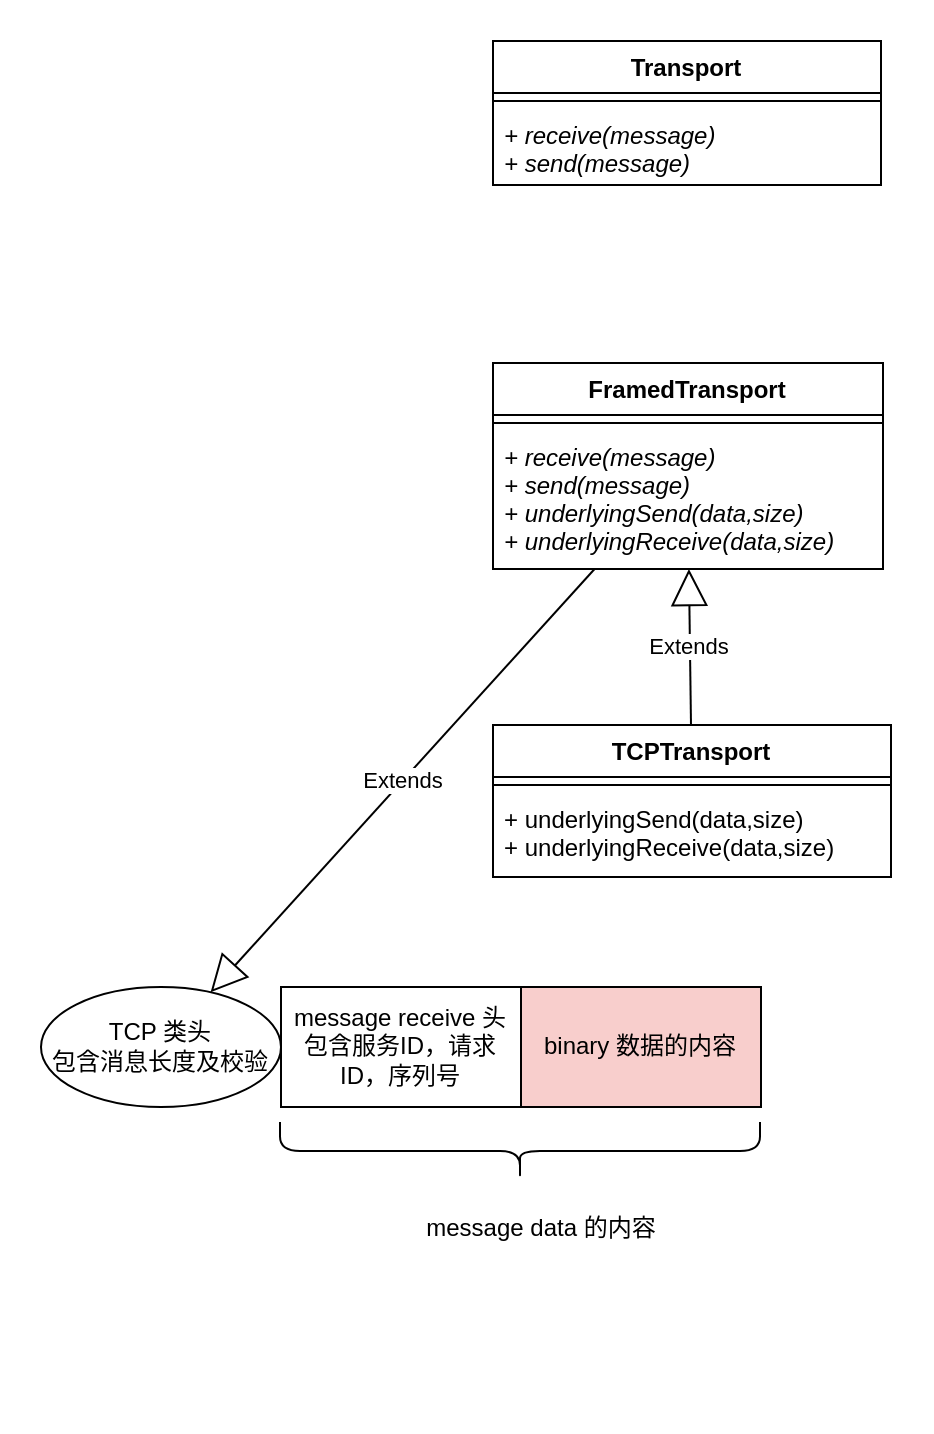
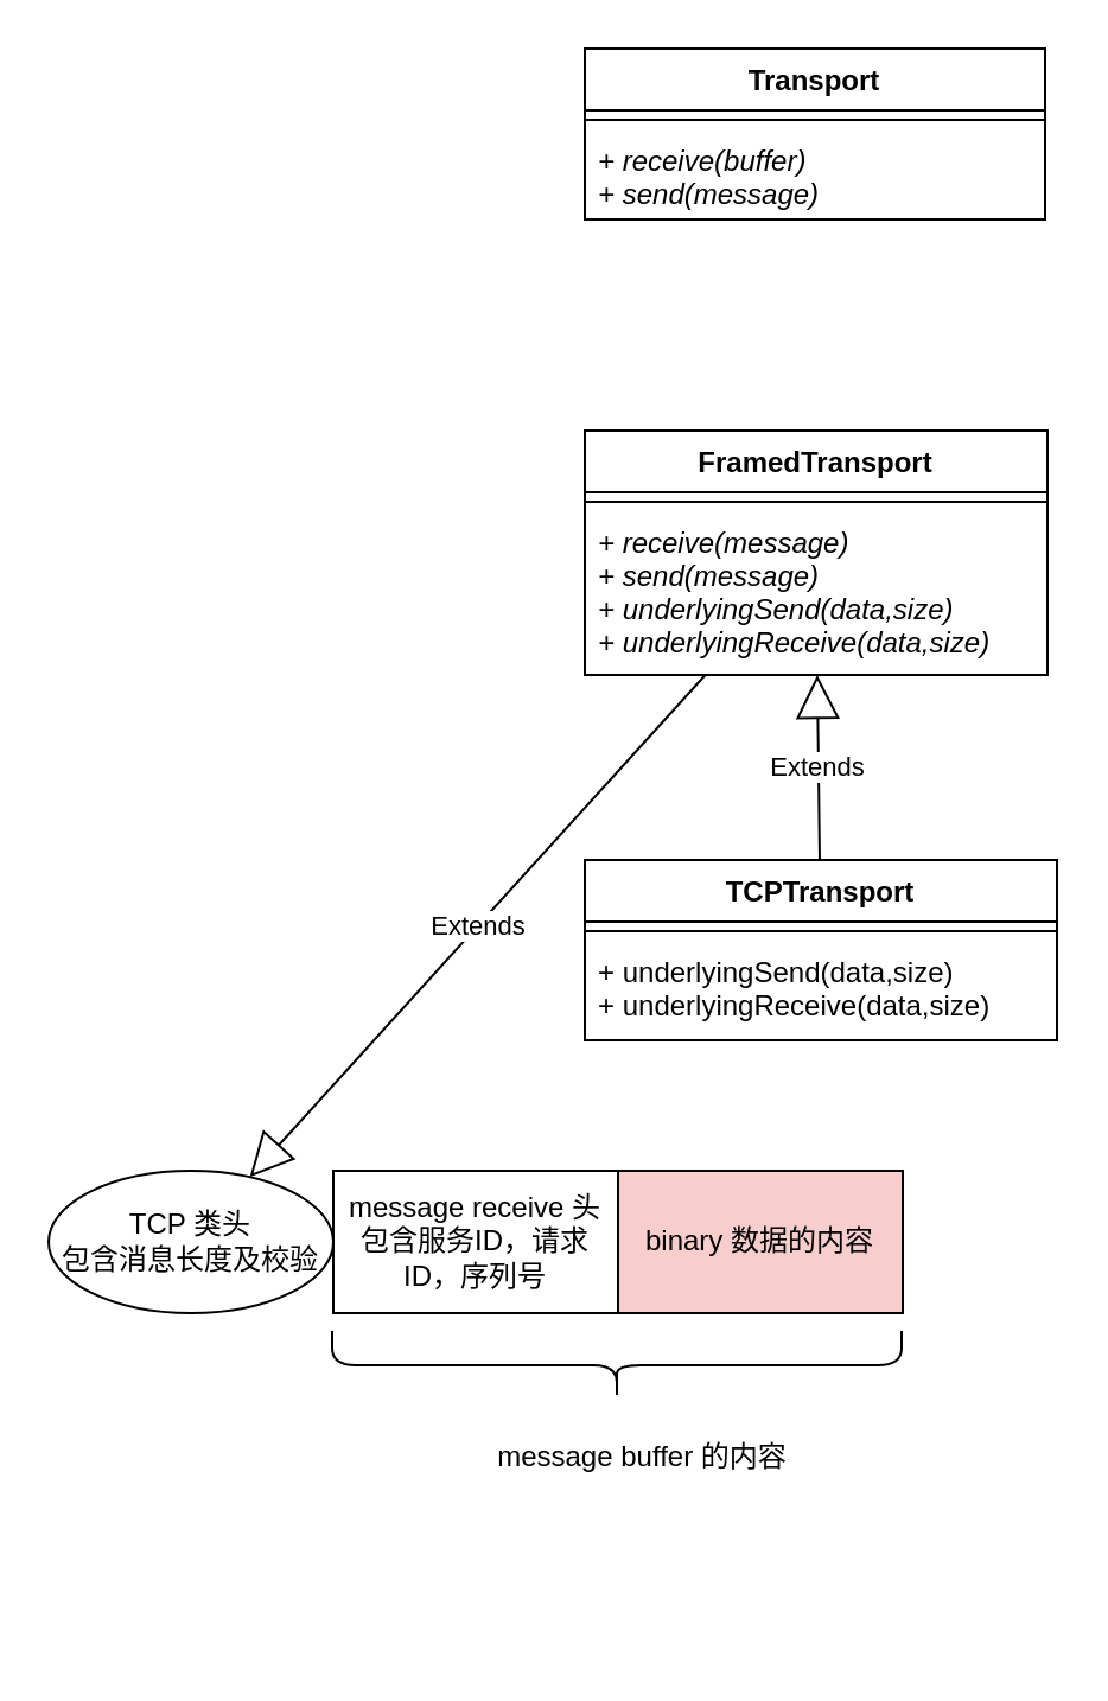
- <mxCell id="4" value="+ receive(message)&#10;+ send(message)" style="text;strokeColor=none;fillColor=none;align=left;verticalAlign=top;spacingLeft=4;spacingRight=4;overflow=hidden;rotatable=0;points=[[0,0.5],[1,0.5]];portConstraint=eastwest;fontStyle=2" vertex="1" parent="2"><mxGeometry y="34" width="194" height="38" as="geometry" /></mxCell>
+ <mxCell id="4" value="+ receive(buffer)&#10;+ send(message)" style="text;strokeColor=none;fillColor=none;align=left;verticalAlign=top;spacingLeft=4;spacingRight=4;overflow=hidden;rotatable=0;points=[[0,0.5],[1,0.5]];portConstraint=eastwest;fontStyle=2" vertex="1" parent="2"><mxGeometry y="34" width="194" height="38" as="geometry" /></mxCell>
- <mxCell id="17" value="message data 的内容" style="text;html=1;strokeColor=none;fillColor=none;align=center;verticalAlign=middle;whiteSpace=wrap;rounded=0;" vertex="1" parent="1"><mxGeometry x="202" y="599" width="137" height="30" as="geometry" /></mxCell>
+ <mxCell id="17" value="message buffer 的内容" style="text;html=1;strokeColor=none;fillColor=none;align=center;verticalAlign=middle;whiteSpace=wrap;rounded=0;" vertex="1" parent="1"><mxGeometry x="202" y="599" width="137" height="30" as="geometry" /></mxCell>
